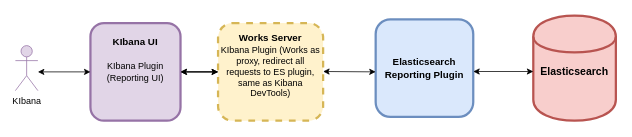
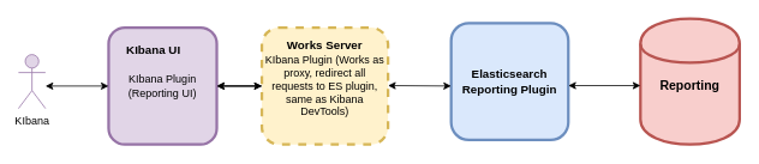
- <mxCell id="8" value="&lt;b&gt;&lt;font style=&quot;font-size: 13px&quot;&gt;KIbana UI&lt;/font&gt;&lt;/b&gt;" style="text;html=1;strokeColor=none;fillColor=none;align=center;verticalAlign=middle;whiteSpace=wrap;rounded=0;" vertex="1" parent="1"><mxGeometry x="145" y="45" width="70" height="20" as="geometry" /></mxCell>
+ <mxCell id="8" value="&lt;b&gt;&lt;font style=&quot;font-size: 13px&quot;&gt;KIbana UI&lt;/font&gt;&lt;/b&gt;" style="text;html=1;strokeColor=none;fillColor=none;align=center;verticalAlign=middle;whiteSpace=wrap;rounded=0;" vertex="1" parent="1"><mxGeometry x="135" y="45" width="70" height="20" as="geometry" /></mxCell>
- <mxCell id="12" value="&lt;b&gt;&lt;font style=&quot;font-size: 14px&quot;&gt;Elasticsearch&lt;/font&gt;&lt;/b&gt;" style="text;html=1;strokeColor=none;fillColor=none;align=center;verticalAlign=middle;whiteSpace=wrap;rounded=0;" vertex="1" parent="1"><mxGeometry x="720" y="85" width="90" height="20" as="geometry" /></mxCell>
+ <mxCell id="12" value="&lt;b&gt;&lt;font style=&quot;font-size: 14px&quot;&gt;Reporting&lt;/font&gt;&lt;/b&gt;" style="text;html=1;strokeColor=none;fillColor=none;align=center;verticalAlign=middle;whiteSpace=wrap;rounded=0;" vertex="1" parent="1"><mxGeometry x="720" y="85" width="90" height="20" as="geometry" /></mxCell>
